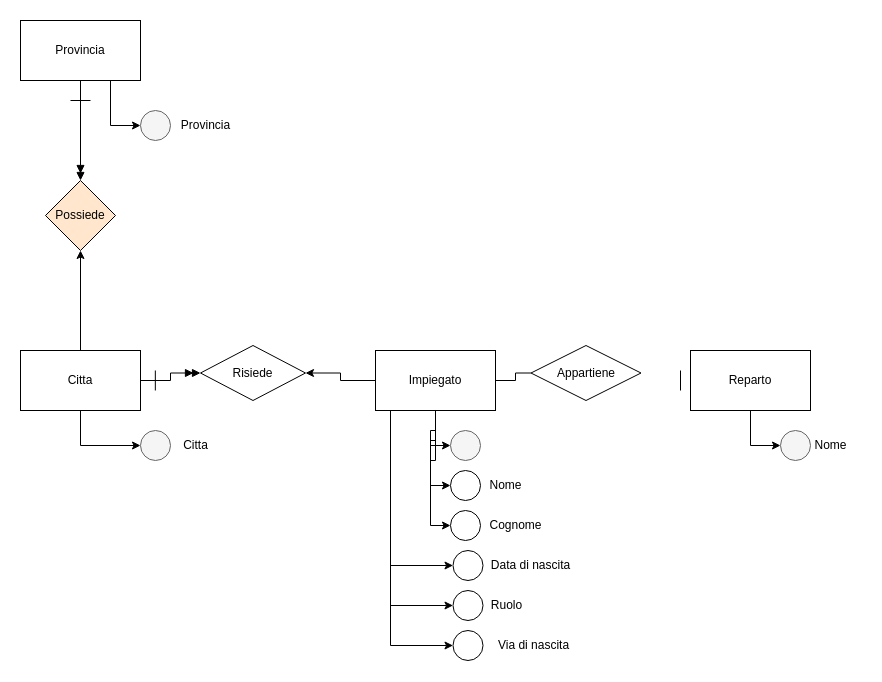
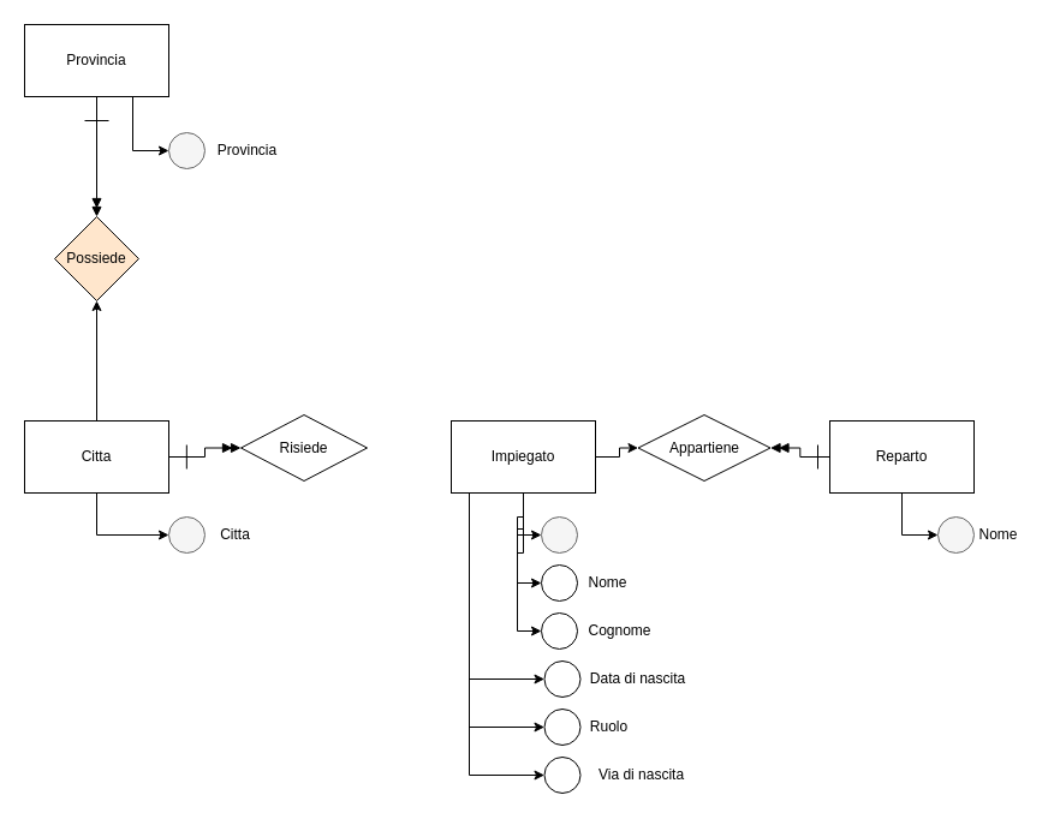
- <mxCell id="8" style="edgeStyle=orthogonalEdgeStyle;rounded=0;orthogonalLoop=1;jettySize=auto;html=1;entryX=0;entryY=0.5;entryDx=0;entryDy=0;endArrow=none;" edge="1" parent="1" source="10" target="38"><mxGeometry relative="1" as="geometry" /></mxCell>
+ <mxCell id="8" style="edgeStyle=orthogonalEdgeStyle;rounded=0;orthogonalLoop=1;jettySize=auto;html=1;entryX=0;entryY=0.5;entryDx=0;entryDy=0;" edge="1" parent="1" source="10" target="38"><mxGeometry relative="1" as="geometry" /></mxCell>
- <mxCell id="9" style="edgeStyle=orthogonalEdgeStyle;rounded=0;orthogonalLoop=1;jettySize=auto;html=1;entryX=1;entryY=0.5;entryDx=0;entryDy=0;" edge="1" parent="1" source="10" target="40"><mxGeometry relative="1" as="geometry" /></mxCell>
+ <mxCell id="23" style="edgeStyle=orthogonalEdgeStyle;rounded=0;orthogonalLoop=1;jettySize=auto;html=1;entryX=1;entryY=0.5;entryDx=0;entryDy=0;endArrow=doubleBlock;endFill=1;" edge="1" parent="1" source="24" target="38"><mxGeometry relative="1" as="geometry" /></mxCell>
